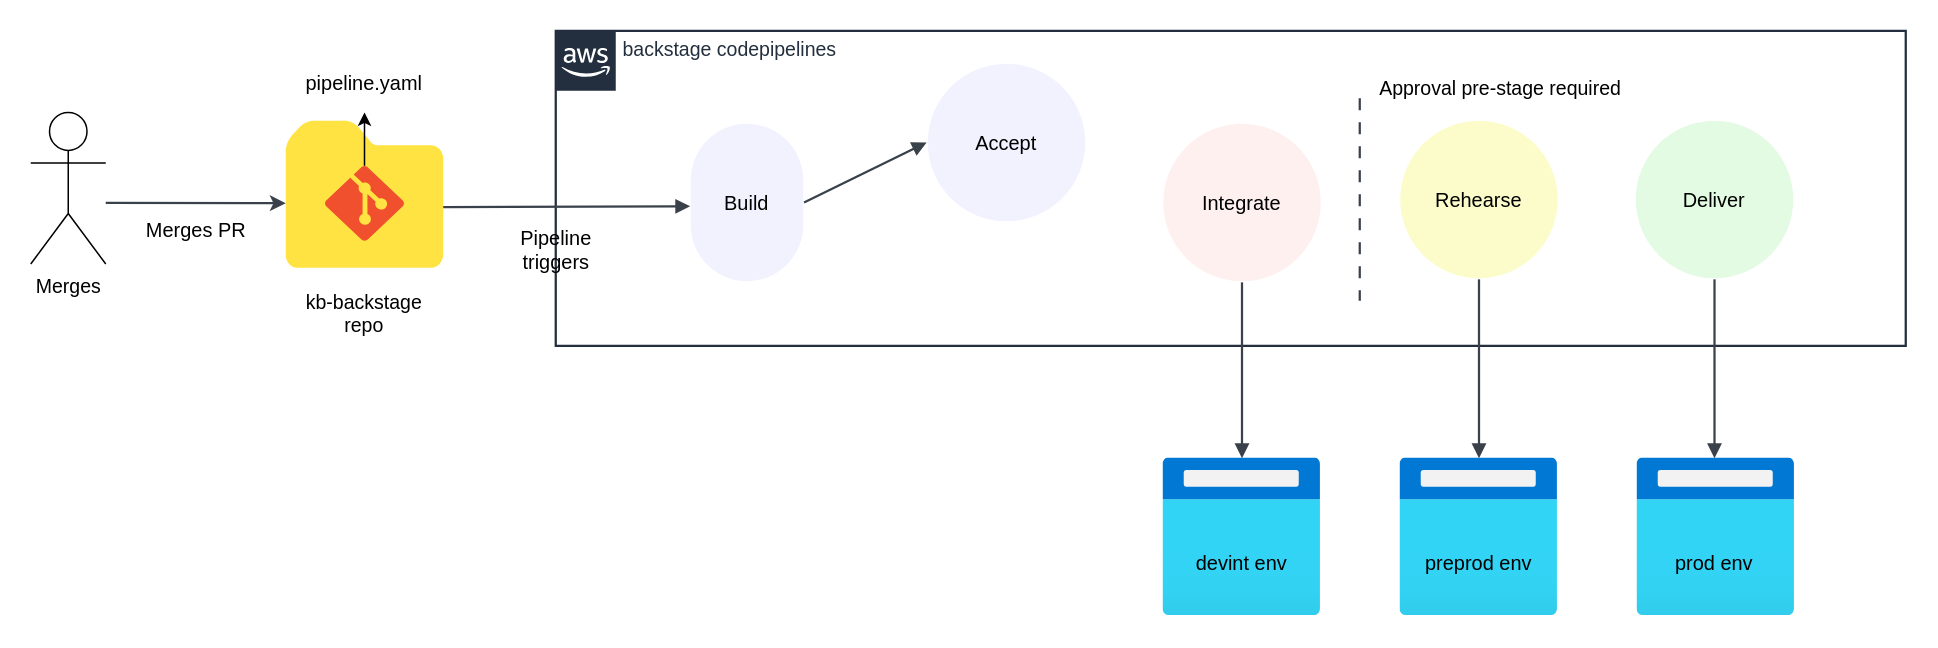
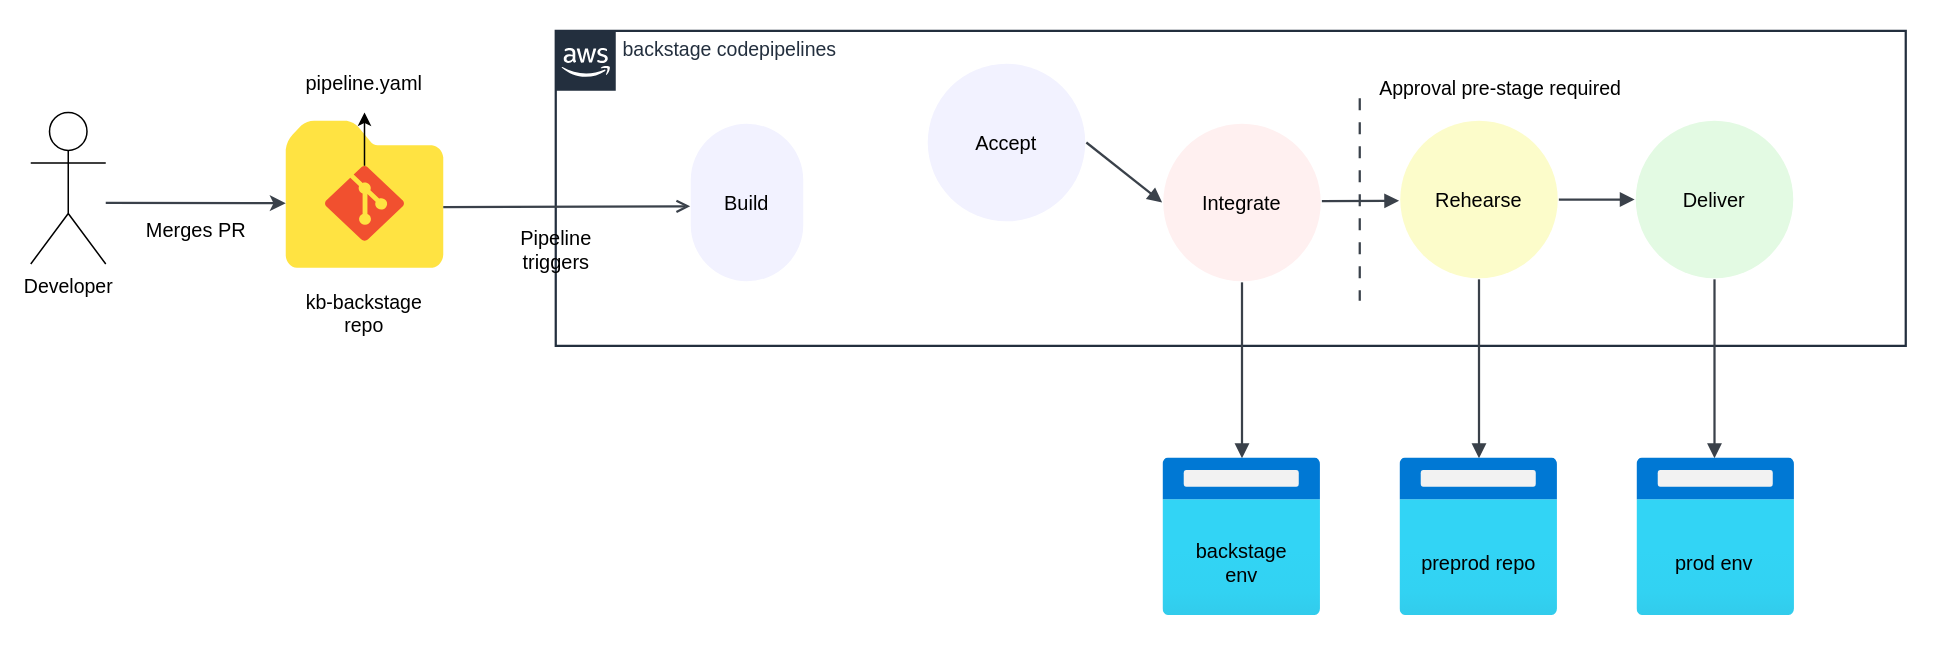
+ <mxCell id="16" value="" style="html=1;jettySize=18;whiteSpace=wrap;fontSize=13;strokeColor=#3a414a;strokeOpacity=100;strokeWidth=1.5;rounded=0;startArrow=none;endArrow=block;endFill=1;exitX=1.007;exitY=0.5;exitPerimeter=0;entryX=-0.007;entryY=0.5;entryPerimeter=0;lucidId=9zJfVqLxqt-A;" edge="1" parent="1" source="11" target="12"><mxGeometry width="100" height="100" relative="1" as="geometry"><Array as="points" /></mxGeometry></mxCell>
- <mxCell id="15" value="" style="html=1;jettySize=18;whiteSpace=wrap;fontSize=13;strokeColor=#3a414a;strokeOpacity=100;strokeWidth=1.5;rounded=0;startArrow=none;endArrow=block;endFill=1;exitX=1.007;exitY=0.5;exitPerimeter=0;entryX=-0.007;entryY=0.5;entryPerimeter=0;lucidId=7zJfJve8tRrU;" edge="1" parent="1" source="10" target="11"><mxGeometry width="100" height="100" relative="1" as="geometry"><Array as="points" /></mxGeometry></mxCell>
+ <mxCell id="18" value="" style="html=1;jettySize=18;whiteSpace=wrap;fontSize=13;strokeColor=#3a414a;strokeOpacity=100;strokeWidth=1.5;rounded=0;startArrow=none;endArrow=block;endFill=1;exitX=1.007;exitY=0.5;exitPerimeter=0;entryX=-0.007;entryY=0.5;entryPerimeter=0;lucidId=aAJfFo~ju-Pg;" edge="1" parent="1" source="14" target="13"><mxGeometry width="100" height="100" relative="1" as="geometry"><Array as="points" /></mxGeometry></mxCell>
+ <mxCell id="17" value="" style="html=1;jettySize=18;whiteSpace=wrap;fontSize=13;strokeColor=#3a414a;strokeOpacity=100;strokeWidth=1.5;rounded=0;startArrow=none;endArrow=block;endFill=1;exitX=1.007;exitY=0.492;exitPerimeter=0;entryX=-0.007;entryY=0.508;entryPerimeter=0;lucidId=-zJf4exI_7D~;" edge="1" parent="1" source="12" target="14"><mxGeometry width="100" height="100" relative="1" as="geometry"><Array as="points" /></mxGeometry></mxCell>
- <mxCell id="8" value="" style="html=1;jettySize=18;whiteSpace=wrap;fontSize=13;strokeColor=#3a414a;strokeOpacity=100;strokeWidth=1.5;rounded=0;startArrow=none;endArrow=block;endFill=1;exitX=1;exitY=0.587;exitPerimeter=0;entryX=-0.005;entryY=0.524;entryPerimeter=0;lucidId=9gIfCkF.RCnO;" edge="1" parent="1" source="3" target="10"><mxGeometry width="100" height="100" relative="1" as="geometry"><Array as="points" /></mxGeometry></mxCell>
+ <mxCell id="8" value="" style="html=1;jettySize=18;whiteSpace=wrap;fontSize=13;strokeColor=#3a414a;strokeOpacity=100;strokeWidth=1.5;rounded=0;startArrow=none;endArrow=open;endFill=1;exitX=1;exitY=0.587;exitPerimeter=0;entryX=-0.005;entryY=0.524;entryPerimeter=0;lucidId=9gIfCkF.RCnO;" edge="1" parent="1" source="3" target="10"><mxGeometry width="100" height="100" relative="1" as="geometry"><Array as="points" /></mxGeometry></mxCell>
- <mxCell id="24" value="&lt;font style=&quot;font-size: 13px;&quot;&gt;Merges&lt;/font&gt;" style="shape=umlActor;verticalLabelPosition=bottom;verticalAlign=top;html=1;outlineConnect=0;" vertex="1" parent="1"><mxGeometry x="20" y="74.5" width="50" height="101" as="geometry" /></mxCell>
+ <mxCell id="24" value="&lt;font style=&quot;font-size: 13px;&quot;&gt;Developer&lt;/font&gt;" style="shape=umlActor;verticalLabelPosition=bottom;verticalAlign=top;html=1;outlineConnect=0;" vertex="1" parent="1"><mxGeometry x="20" y="74.5" width="50" height="101" as="geometry" /></mxCell>
- <mxCell id="26" value="devint env" style="html=1;overflow=block;blockSpacing=1;whiteSpace=wrap;fontSize=13.3;fontColor=default;spacing=3.8;strokeOpacity=0;fillOpacity=0;rounded=1;absoluteArcSize=1;arcSize=9;fillColor=#000000;strokeWidth=NaN;lucidId=lKJfxL3M5LFl;" vertex="1" parent="1"><mxGeometry x="782" y="355" width="91" height="40" as="geometry" /></mxCell>
+ <mxCell id="26" value="backstage env" style="html=1;overflow=block;blockSpacing=1;whiteSpace=wrap;fontSize=13.3;fontColor=default;spacing=3.8;strokeOpacity=0;fillOpacity=0;rounded=1;absoluteArcSize=1;arcSize=9;fillColor=#000000;strokeWidth=NaN;lucidId=lKJfxL3M5LFl;" vertex="1" parent="1"><mxGeometry x="782" y="355" width="91" height="40" as="geometry" /></mxCell>
- <mxCell id="29" value="preprod env" style="html=1;overflow=block;blockSpacing=1;whiteSpace=wrap;fontSize=13.3;fontColor=default;spacing=3.8;strokeOpacity=0;fillOpacity=0;rounded=1;absoluteArcSize=1;arcSize=9;fillColor=#000000;strokeWidth=NaN;lucidId=lKJfxL3M5LFl;" vertex="1" parent="1"><mxGeometry x="940" y="355" width="91" height="40" as="geometry" /></mxCell>
+ <mxCell id="29" value="preprod repo" style="html=1;overflow=block;blockSpacing=1;whiteSpace=wrap;fontSize=13.3;fontColor=default;spacing=3.8;strokeOpacity=0;fillOpacity=0;rounded=1;absoluteArcSize=1;arcSize=9;fillColor=#000000;strokeWidth=NaN;lucidId=lKJfxL3M5LFl;" vertex="1" parent="1"><mxGeometry x="940" y="355" width="91" height="40" as="geometry" /></mxCell>
